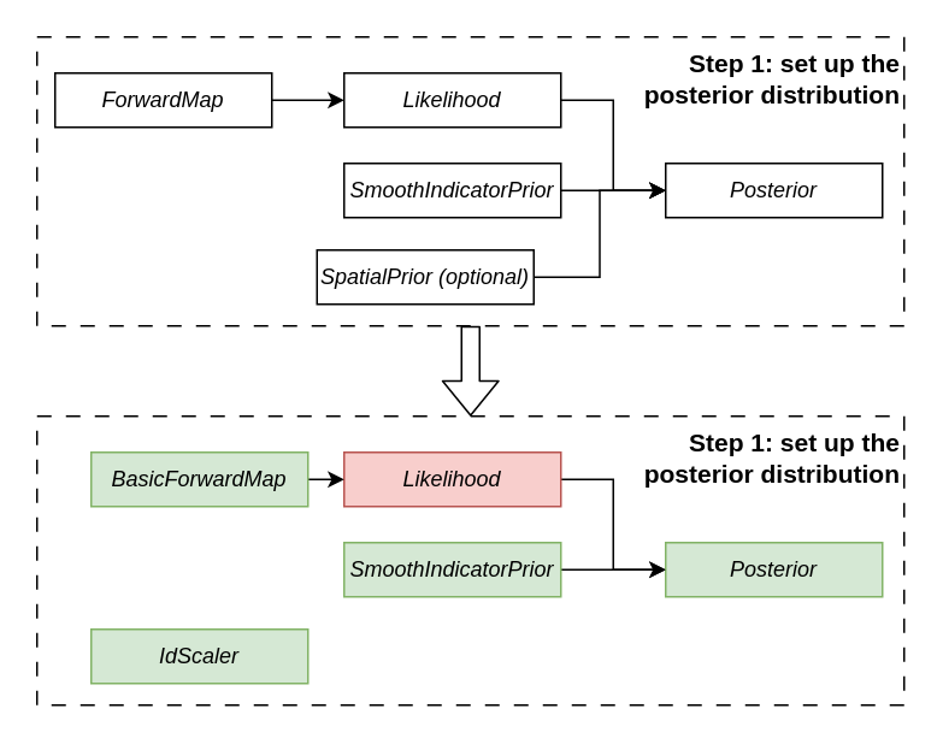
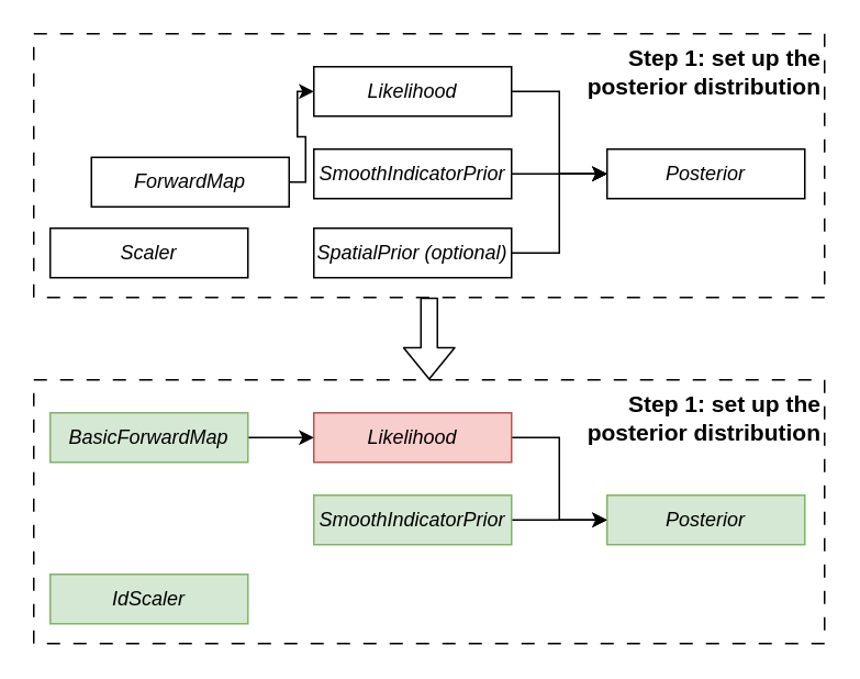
- <mxCell id="7" value="&lt;span style=&quot;font-style: italic;&quot;&gt;ForwardMap&lt;br&gt;&lt;/span&gt;" style="rounded=0;whiteSpace=wrap;html=1;" parent="1" vertex="1"><mxGeometry x="30" y="40" width="120" height="30" as="geometry" /></mxCell>
+ <mxCell id="7" value="&lt;span style=&quot;font-style: italic;&quot;&gt;ForwardMap&lt;br&gt;&lt;/span&gt;" style="rounded=0;whiteSpace=wrap;html=1;" parent="1" vertex="1"><mxGeometry x="55" y="95" width="120" height="30" as="geometry" /></mxCell>
+ <mxCell id="13" value="&lt;span style=&quot;font-style: italic;&quot;&gt;Scaler&lt;br&gt;&lt;/span&gt;" style="rounded=0;whiteSpace=wrap;html=1;" parent="1" vertex="1"><mxGeometry x="30" y="138" width="120" height="30" as="geometry" /></mxCell>
- <mxCell id="12" value="&lt;span style=&quot;font-style: italic;&quot;&gt;SpatialPrior (optional)&lt;br&gt;&lt;/span&gt;" style="rounded=0;whiteSpace=wrap;html=1;" parent="1" vertex="1"><mxGeometry x="175" y="138" width="120" height="30" as="geometry" /></mxCell>
+ <mxCell id="12" value="&lt;span style=&quot;font-style: italic;&quot;&gt;SpatialPrior (optional)&lt;br&gt;&lt;/span&gt;" style="rounded=0;whiteSpace=wrap;html=1;" parent="1" vertex="1"><mxGeometry x="190" y="138" width="120" height="30" as="geometry" /></mxCell>
- <mxCell id="18" value="&lt;span style=&quot;font-style: italic;&quot;&gt;BasicForwardMap&lt;br&gt;&lt;/span&gt;" style="rounded=0;whiteSpace=wrap;html=1;fillColor=#d5e8d4;strokeColor=#82b366;" vertex="1" parent="1"><mxGeometry x="50" y="250" width="120" height="30" as="geometry" /></mxCell>
+ <mxCell id="18" value="&lt;span style=&quot;font-style: italic;&quot;&gt;BasicForwardMap&lt;br&gt;&lt;/span&gt;" style="rounded=0;whiteSpace=wrap;html=1;fillColor=#d5e8d4;strokeColor=#82b366;" vertex="1" parent="1"><mxGeometry x="30" y="250" width="120" height="30" as="geometry" /></mxCell>
- <mxCell id="22" value="&lt;span style=&quot;font-style: italic;&quot;&gt;IdScaler&lt;br&gt;&lt;/span&gt;" style="rounded=0;whiteSpace=wrap;html=1;fillColor=#d5e8d4;strokeColor=#82b366;" vertex="1" parent="1"><mxGeometry x="50" y="348" width="120" height="30" as="geometry" /></mxCell>
+ <mxCell id="22" value="&lt;span style=&quot;font-style: italic;&quot;&gt;IdScaler&lt;br&gt;&lt;/span&gt;" style="rounded=0;whiteSpace=wrap;html=1;fillColor=#d5e8d4;strokeColor=#82b366;" vertex="1" parent="1"><mxGeometry x="30" y="348" width="120" height="30" as="geometry" /></mxCell>
